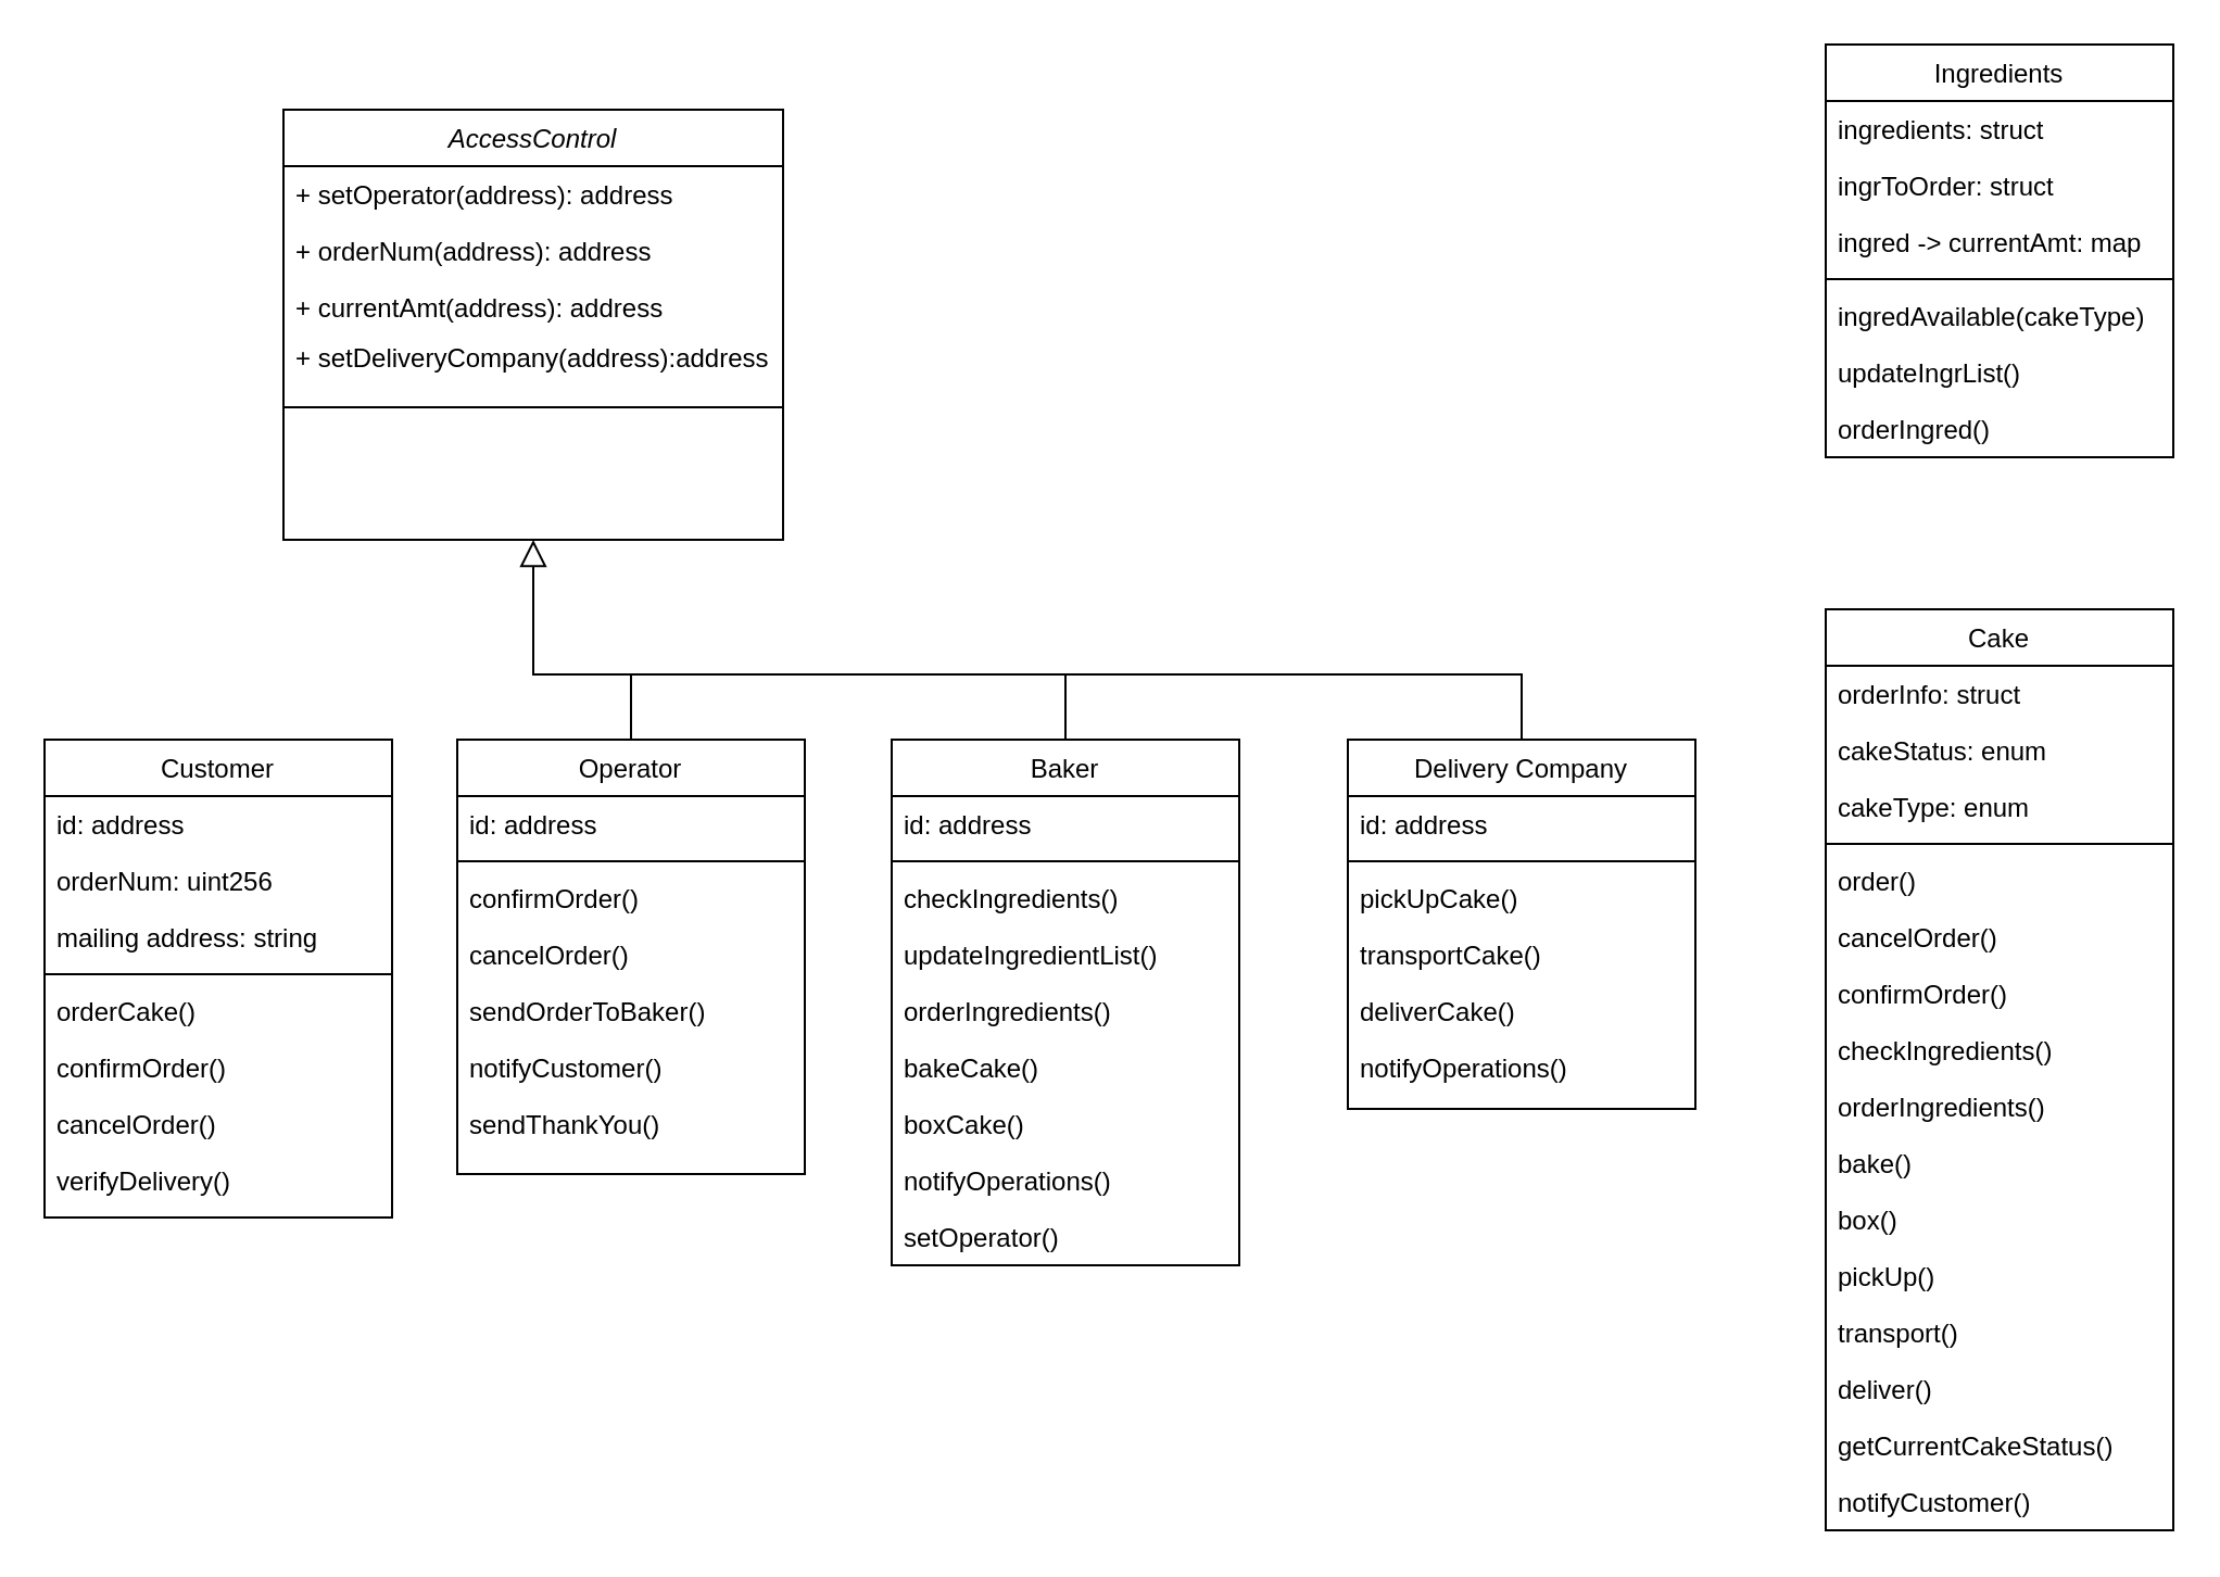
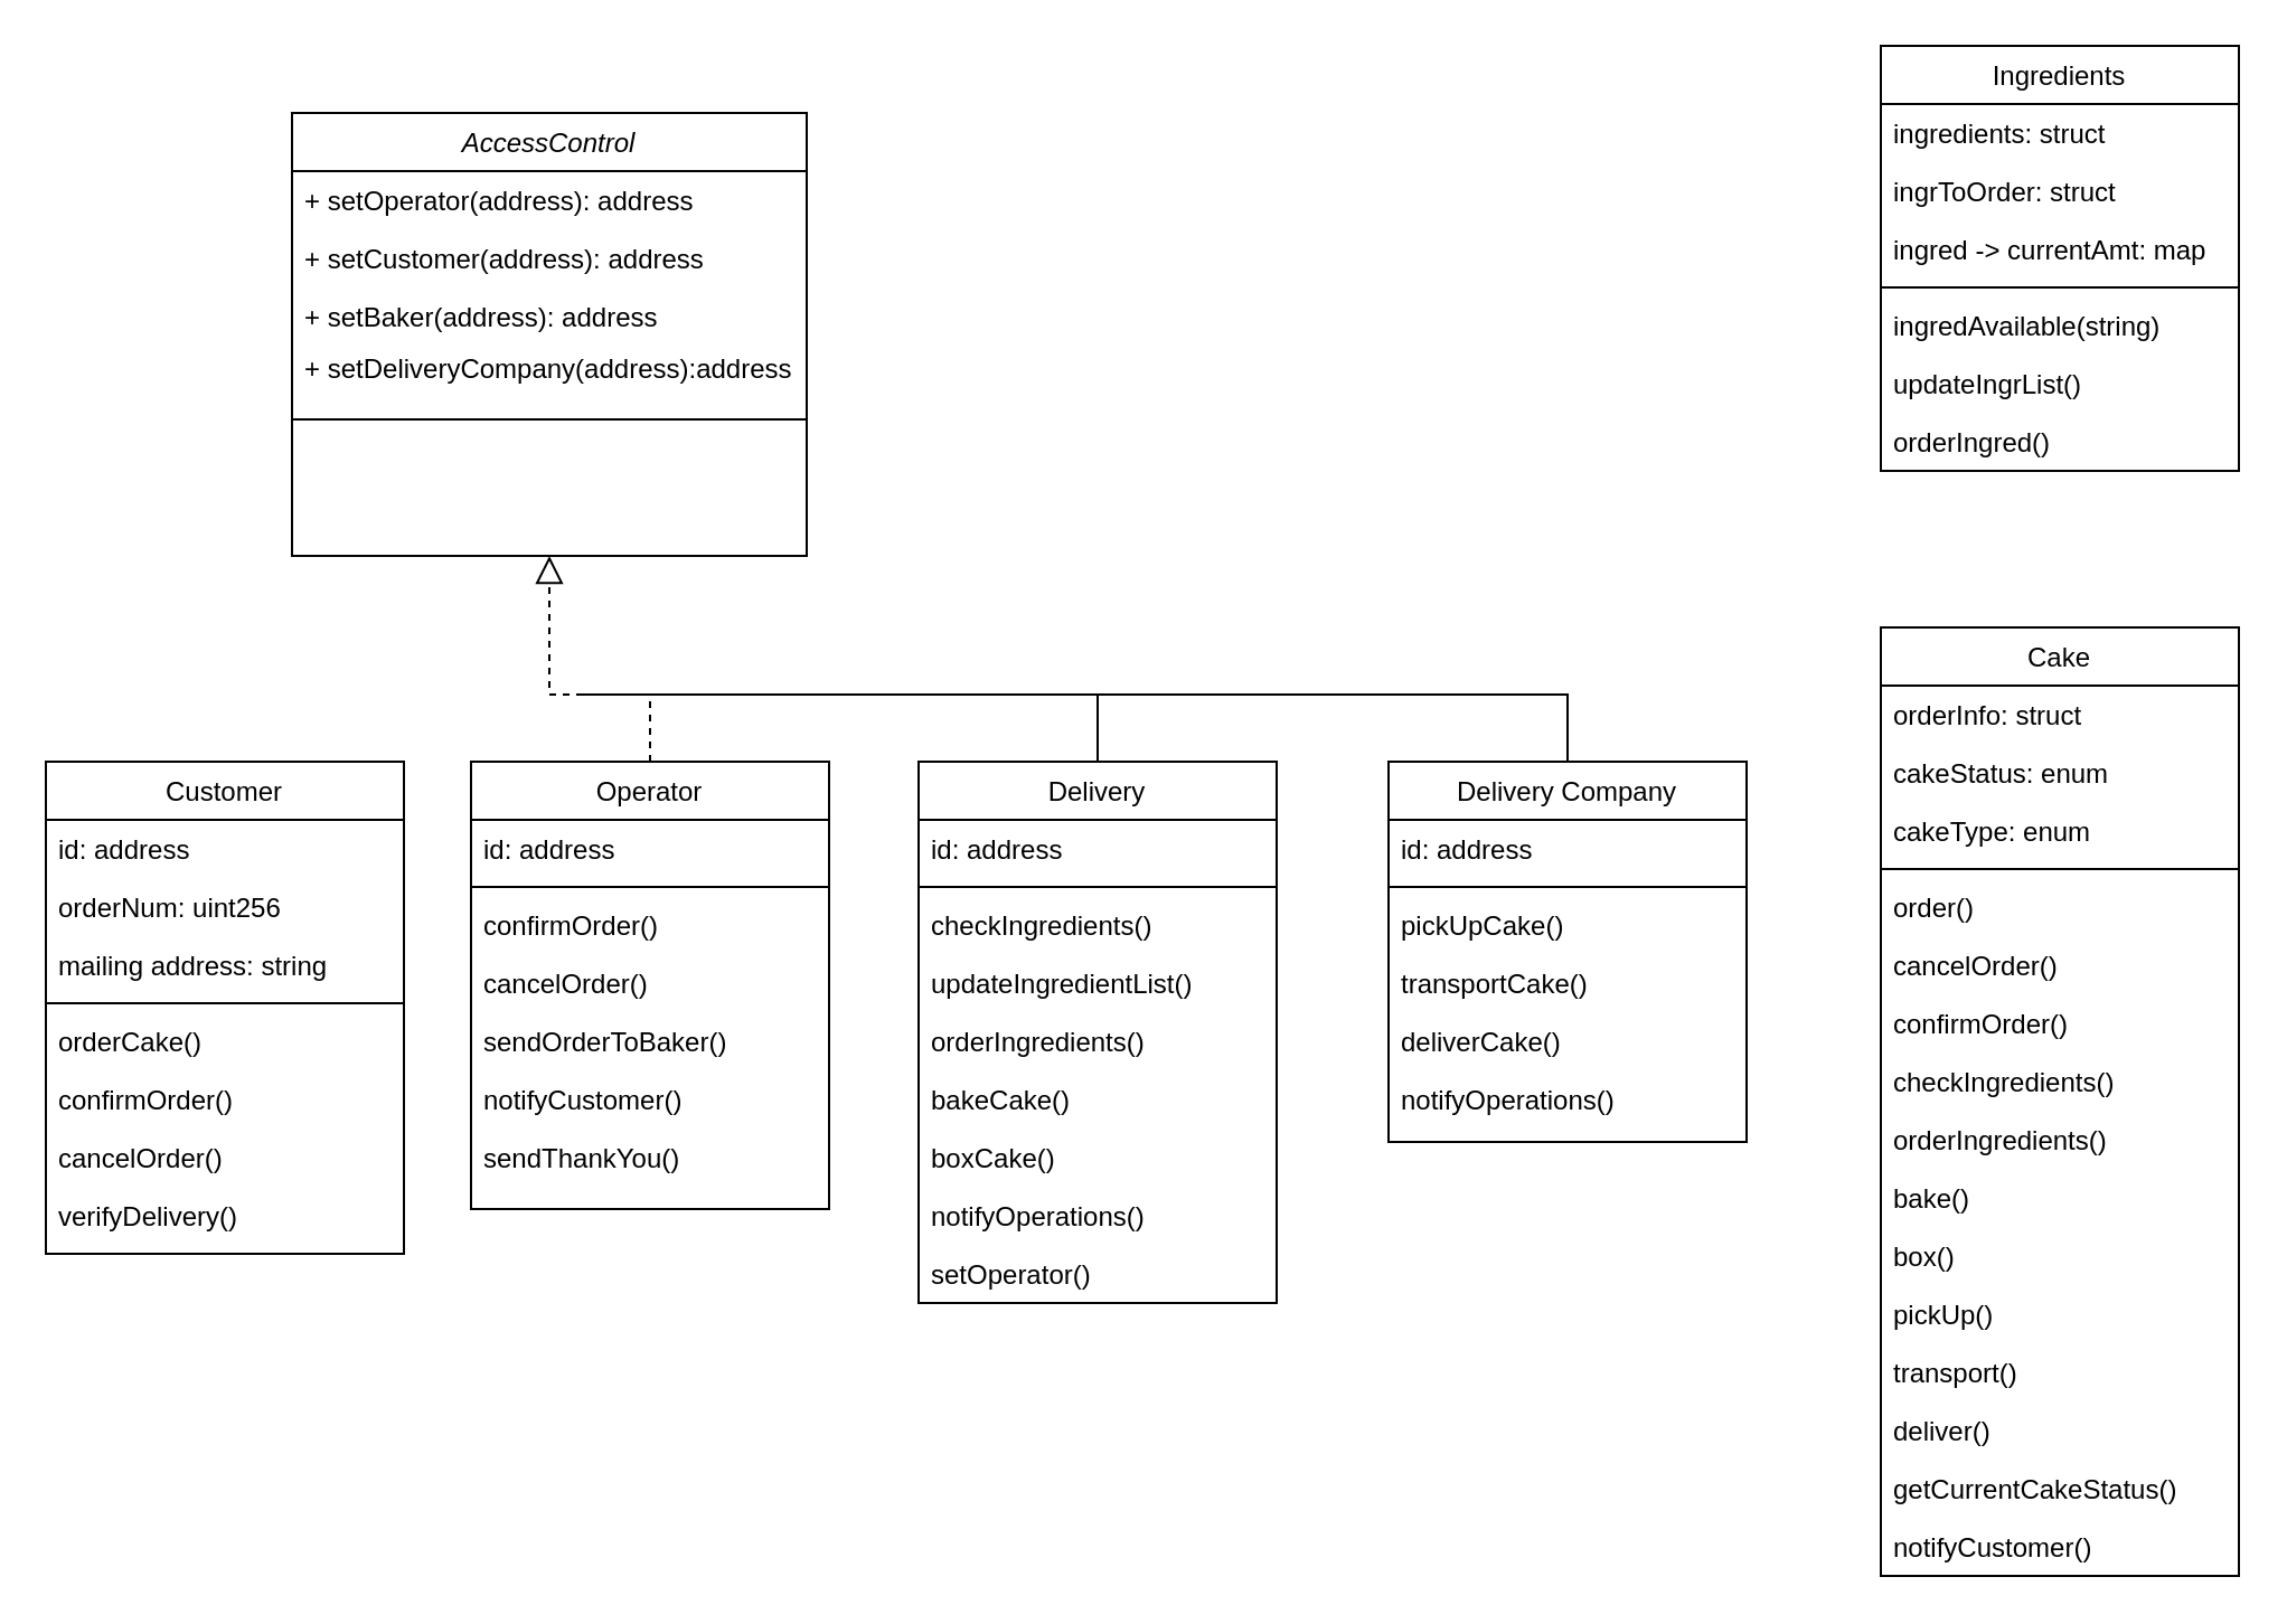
- <mxCell id="4" value="+ orderNum(address): address" style="text;align=left;verticalAlign=top;spacingLeft=4;spacingRight=4;overflow=hidden;rotatable=0;points=[[0,0.5],[1,0.5]];portConstraint=eastwest;rounded=0;shadow=0;html=0;" parent="2" vertex="1"><mxGeometry y="52" width="230" height="26" as="geometry" /></mxCell>
+ <mxCell id="4" value="+ setCustomer(address): address" style="text;align=left;verticalAlign=top;spacingLeft=4;spacingRight=4;overflow=hidden;rotatable=0;points=[[0,0.5],[1,0.5]];portConstraint=eastwest;rounded=0;shadow=0;html=0;" parent="2" vertex="1"><mxGeometry y="52" width="230" height="26" as="geometry" /></mxCell>
- <mxCell id="5" value="+ currentAmt(address): address" style="text;align=left;verticalAlign=top;spacingLeft=4;spacingRight=4;overflow=hidden;rotatable=0;points=[[0,0.5],[1,0.5]];portConstraint=eastwest;rounded=0;shadow=0;html=0;" parent="2" vertex="1"><mxGeometry y="78" width="230" height="26" as="geometry" /></mxCell>
+ <mxCell id="5" value="+ setBaker(address): address" style="text;align=left;verticalAlign=top;spacingLeft=4;spacingRight=4;overflow=hidden;rotatable=0;points=[[0,0.5],[1,0.5]];portConstraint=eastwest;rounded=0;shadow=0;html=0;" parent="2" vertex="1"><mxGeometry y="78" width="230" height="26" as="geometry" /></mxCell>
- <mxCell id="67" value="ingredAvailable(cakeType)" style="text;strokeColor=none;fillColor=none;align=left;verticalAlign=top;spacingLeft=4;spacingRight=4;overflow=hidden;rotatable=0;points=[[0,0.5],[1,0.5]];portConstraint=eastwest;" vertex="1" parent="62"><mxGeometry y="112" width="160" height="26" as="geometry" /></mxCell>
+ <mxCell id="67" value="ingredAvailable(string)" style="text;strokeColor=none;fillColor=none;align=left;verticalAlign=top;spacingLeft=4;spacingRight=4;overflow=hidden;rotatable=0;points=[[0,0.5],[1,0.5]];portConstraint=eastwest;" vertex="1" parent="62"><mxGeometry y="112" width="160" height="26" as="geometry" /></mxCell>
- <mxCell id="7" value="" style="endArrow=block;endSize=10;endFill=0;shadow=0;strokeWidth=1;rounded=0;edgeStyle=elbowEdgeStyle;elbow=vertical;exitX=0.5;exitY=0;exitDx=0;exitDy=0;" parent="1" source="45" target="2" edge="1"><mxGeometry width="160" relative="1" as="geometry"><mxPoint x="290" y="338" as="sourcePoint" /><mxPoint x="290" y="251" as="targetPoint" /><Array as="points"><mxPoint x="245" y="310" /><mxPoint x="245" y="310" /><mxPoint x="245" y="310" /><mxPoint x="245" y="300" /></Array></mxGeometry></mxCell>
+ <mxCell id="7" value="" style="endArrow=block;endSize=10;endFill=0;shadow=0;strokeWidth=1;rounded=0;edgeStyle=elbowEdgeStyle;elbow=vertical;exitX=0.5;exitY=0;exitDx=0;exitDy=0;dashed=1;" parent="1" source="45" target="2" edge="1"><mxGeometry width="160" relative="1" as="geometry"><mxPoint x="290" y="338" as="sourcePoint" /><mxPoint x="290" y="251" as="targetPoint" /><Array as="points"><mxPoint x="245" y="310" /><mxPoint x="245" y="310" /><mxPoint x="245" y="310" /><mxPoint x="245" y="300" /></Array></mxGeometry></mxCell>
- <mxCell id="26" value="Baker" style="swimlane;fontStyle=0;align=center;verticalAlign=top;childLayout=stackLayout;horizontal=1;startSize=26;horizontalStack=0;resizeParent=1;resizeLast=0;collapsible=1;marginBottom=0;rounded=0;shadow=0;strokeWidth=1;" vertex="1" parent="1"><mxGeometry x="410" y="340" width="160" height="242" as="geometry"><mxRectangle x="130" y="380" width="160" height="26" as="alternateBounds" /></mxGeometry></mxCell>
+ <mxCell id="26" value="Delivery" style="swimlane;fontStyle=0;align=center;verticalAlign=top;childLayout=stackLayout;horizontal=1;startSize=26;horizontalStack=0;resizeParent=1;resizeLast=0;collapsible=1;marginBottom=0;rounded=0;shadow=0;strokeWidth=1;" vertex="1" parent="1"><mxGeometry x="410" y="340" width="160" height="242" as="geometry"><mxRectangle x="130" y="380" width="160" height="26" as="alternateBounds" /></mxGeometry></mxCell>
